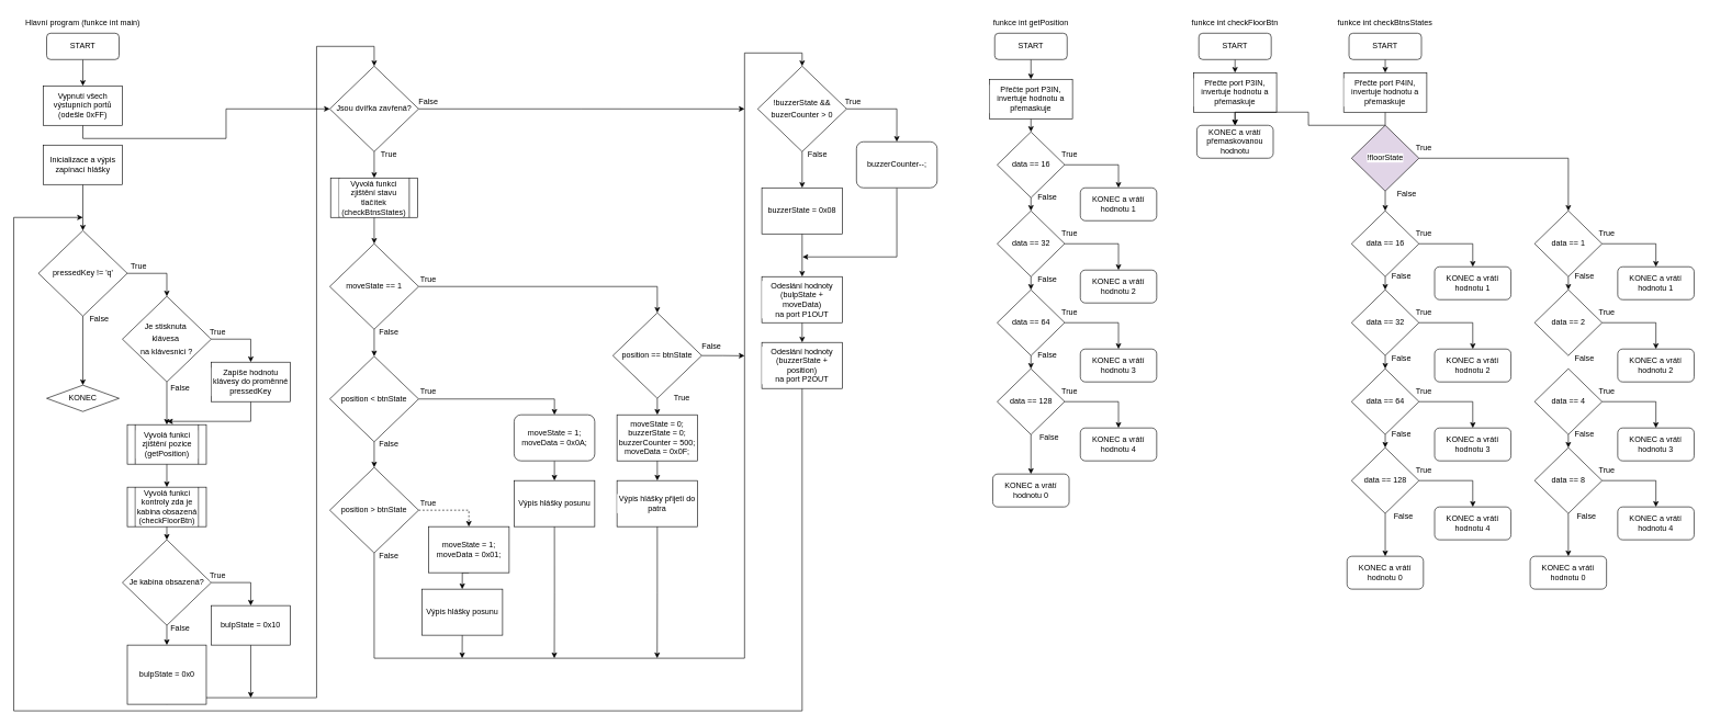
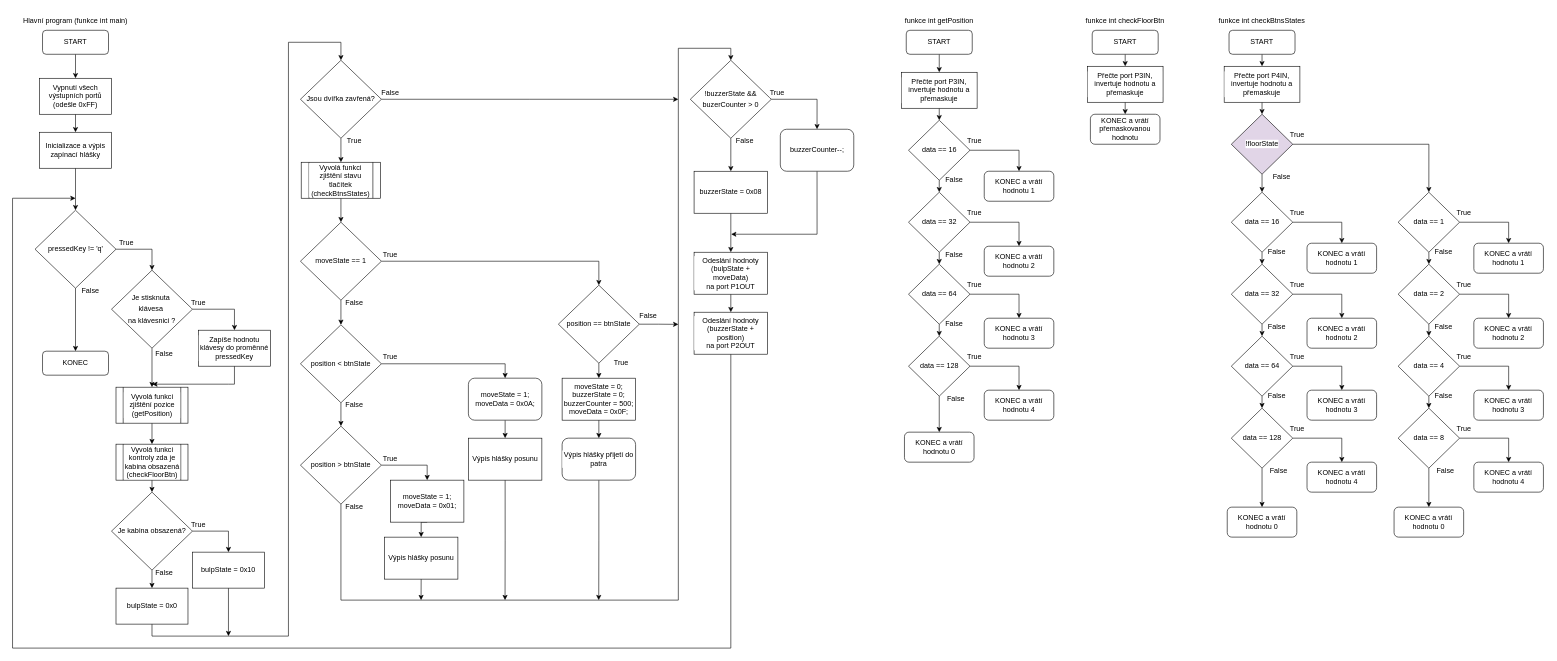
- <mxCell id="125" style="edgeStyle=orthogonalEdgeStyle;rounded=0;orthogonalLoop=1;jettySize=auto;html=1;exitX=0.5;exitY=1;exitDx=0;exitDy=0;fontFamily=Helvetica;fontSize=12;fontColor=#000000;" edge="1" parent="1" source="126" target="122"><mxGeometry relative="1" as="geometry" /></mxCell>
+ <mxCell id="125" style="edgeStyle=orthogonalEdgeStyle;rounded=0;orthogonalLoop=1;jettySize=auto;html=1;exitX=0.5;exitY=1;exitDx=0;exitDy=0;entryX=0.5;entryY=0;entryDx=0;entryDy=0;fontFamily=Helvetica;fontSize=12;fontColor=#000000;" edge="1" parent="1" source="126" target="129"><mxGeometry relative="1" as="geometry" /></mxCell>
- <mxCell id="6" style="edgeStyle=orthogonalEdgeStyle;rounded=0;orthogonalLoop=1;jettySize=auto;html=1;exitX=0.5;exitY=1;exitDx=0;exitDy=0;" edge="1" parent="1" source="7" target="37"><mxGeometry relative="1" as="geometry" /></mxCell>
+ <mxCell id="6" style="edgeStyle=orthogonalEdgeStyle;rounded=0;orthogonalLoop=1;jettySize=auto;html=1;exitX=0.5;exitY=1;exitDx=0;exitDy=0;entryX=0.5;entryY=0;entryDx=0;entryDy=0;" edge="1" parent="1" source="7" target="9"><mxGeometry relative="1" as="geometry" /></mxCell>
+ <mxCell id="160" style="edgeStyle=orthogonalEdgeStyle;rounded=0;orthogonalLoop=1;jettySize=auto;html=1;exitX=0.5;exitY=1;exitDx=0;exitDy=0;entryX=0.5;entryY=0;entryDx=0;entryDy=0;fontFamily=Helvetica;fontSize=12;fontColor=#000000;" edge="1" parent="1" source="162" target="165"><mxGeometry relative="1" as="geometry" /></mxCell>
- <mxCell id="20" value="Zapíše hodnotu klávesy do proměnné pressedKey" style="rounded=0;whiteSpace=wrap;html=1;labelBackgroundColor=#FFFFFF;fontFamily=Helvetica;fontSize=12;fontColor=#000000;" vertex="1" parent="1"><mxGeometry x="320" y="550" width="120" height="60" as="geometry" /></mxCell>
+ <mxCell id="20" value="Zapíše hodnotu klávesy do proměnné pressedKey" style="rounded=0;whiteSpace=wrap;html=1;labelBackgroundColor=#FFFFFF;fontFamily=Helvetica;fontSize=12;fontColor=#000000;" vertex="1" parent="1"><mxGeometry x="330" y="550" width="120" height="60" as="geometry" /></mxCell>
- <mxCell id="5" value="KONEC" style="rhombus;whiteSpace=wrap;html=1;" parent="1" vertex="1"><mxGeometry x="70" y="585" width="110" height="40" as="geometry" /></mxCell>
+ <mxCell id="5" value="KONEC" style="rounded=1;whiteSpace=wrap;html=1;" parent="1" vertex="1"><mxGeometry x="70" y="585" width="110" height="40" as="geometry" /></mxCell>
- <mxCell id="53" value="Výpis hlášky přijetí do patra" style="rounded=0;whiteSpace=wrap;html=1;labelBackgroundColor=#FFFFFF;fontFamily=Helvetica;fontSize=12;fontColor=#000000;" vertex="1" parent="1"><mxGeometry x="936.25" y="730" width="122.5" height="70" as="geometry" /></mxCell>
+ <mxCell id="53" value="Výpis hlášky přijetí do patra" style="whiteSpace=wrap;html=1;labelBackgroundColor=#FFFFFF;fontFamily=Helvetica;fontSize=12;fontColor=#000000;rounded=1;" vertex="1" parent="1"><mxGeometry x="936.25" y="730" width="122.5" height="70" as="geometry" /></mxCell>
- <mxCell id="59" style="edgeStyle=orthogonalEdgeStyle;rounded=0;orthogonalLoop=1;jettySize=auto;html=1;exitX=1;exitY=0.5;exitDx=0;exitDy=0;entryX=0.5;entryY=0;entryDx=0;entryDy=0;fontFamily=Helvetica;fontSize=12;fontColor=#000000;dashed=1;" edge="1" parent="1" source="61" target="72"><mxGeometry relative="1" as="geometry" /></mxCell>
+ <mxCell id="59" style="edgeStyle=orthogonalEdgeStyle;rounded=0;orthogonalLoop=1;jettySize=auto;html=1;exitX=1;exitY=0.5;exitDx=0;exitDy=0;entryX=0.5;entryY=0;entryDx=0;entryDy=0;fontFamily=Helvetica;fontSize=12;fontColor=#000000;" edge="1" parent="1" source="61" target="72"><mxGeometry relative="1" as="geometry" /></mxCell>
- <mxCell id="34" value="bulpState = 0x0" style="rounded=0;whiteSpace=wrap;html=1;labelBackgroundColor=#FFFFFF;fontFamily=Helvetica;fontSize=12;fontColor=#000000;" vertex="1" parent="1"><mxGeometry x="192.5" y="980" width="120" height="90" as="geometry" /></mxCell>
+ <mxCell id="34" value="bulpState = 0x0" style="rounded=0;whiteSpace=wrap;html=1;labelBackgroundColor=#FFFFFF;fontFamily=Helvetica;fontSize=12;fontColor=#000000;" vertex="1" parent="1"><mxGeometry x="192.5" y="980" width="120" height="60" as="geometry" /></mxCell>
